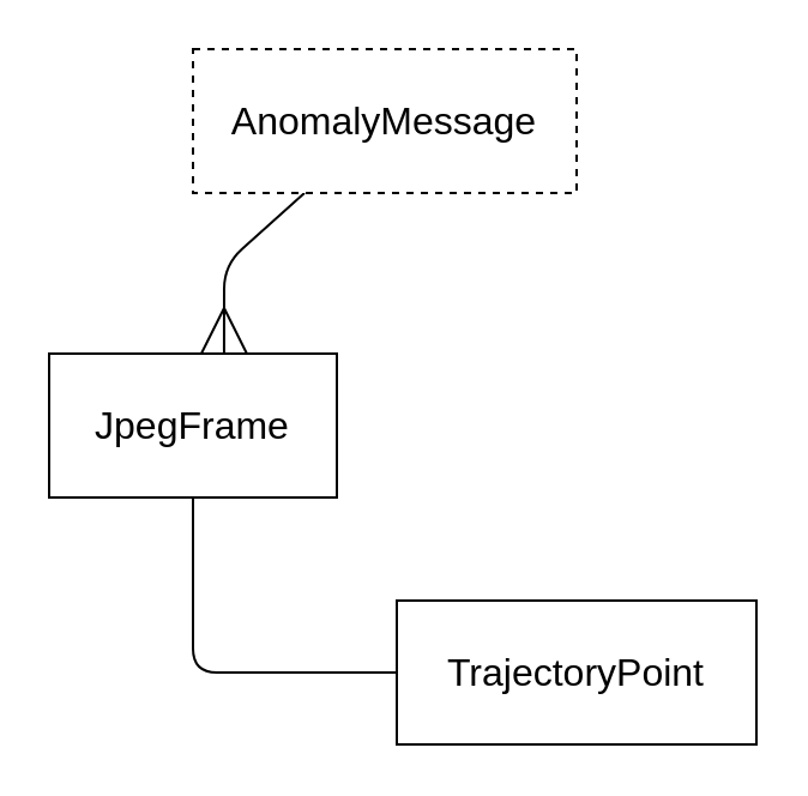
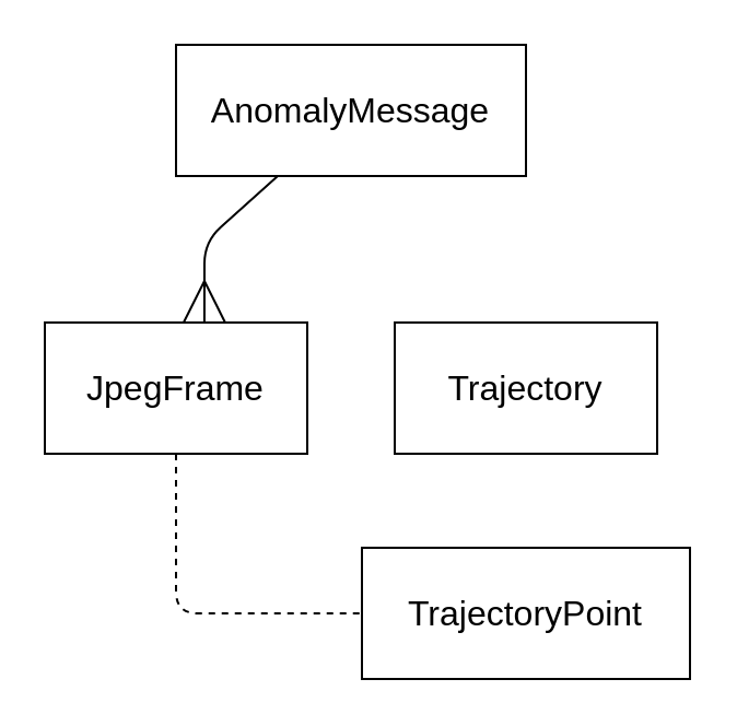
- <mxCell id="3" value="AnomalyMessage" style="rounded=0;whiteSpace=wrap;html=1;hachureGap=4;fontFamily=Helvetica;fontSize=16;dashed=1;" parent="1" vertex="1"><mxGeometry x="80" y="20" width="160" height="60" as="geometry" /></mxCell>
+ <mxCell id="3" value="AnomalyMessage" style="rounded=0;whiteSpace=wrap;html=1;hachureGap=4;fontFamily=Helvetica;fontSize=16;" parent="1" vertex="1"><mxGeometry x="80" y="20" width="160" height="60" as="geometry" /></mxCell>
+ <mxCell id="7" value="Trajectory" style="rounded=0;whiteSpace=wrap;html=1;hachureGap=4;fontFamily=Helvetica;fontSize=16;" vertex="1" parent="1"><mxGeometry x="180" y="147" width="120" height="60" as="geometry" /></mxCell>
- <mxCell id="4" style="edgeStyle=none;html=1;entryX=0;entryY=0.5;entryDx=0;entryDy=0;endArrow=none;endFill=0;exitX=0.5;exitY=1;exitDx=0;exitDy=0;" parent="1" source="5" target="6" edge="1"><mxGeometry relative="1" as="geometry"><Array as="points"><mxPoint x="80" y="280" /></Array></mxGeometry></mxCell>
+ <mxCell id="4" style="edgeStyle=none;html=1;entryX=0;entryY=0.5;entryDx=0;entryDy=0;endArrow=none;endFill=0;exitX=0.5;exitY=1;exitDx=0;exitDy=0;dashed=1;" parent="1" source="5" target="6" edge="1"><mxGeometry relative="1" as="geometry"><Array as="points"><mxPoint x="80" y="280" /></Array></mxGeometry></mxCell>
